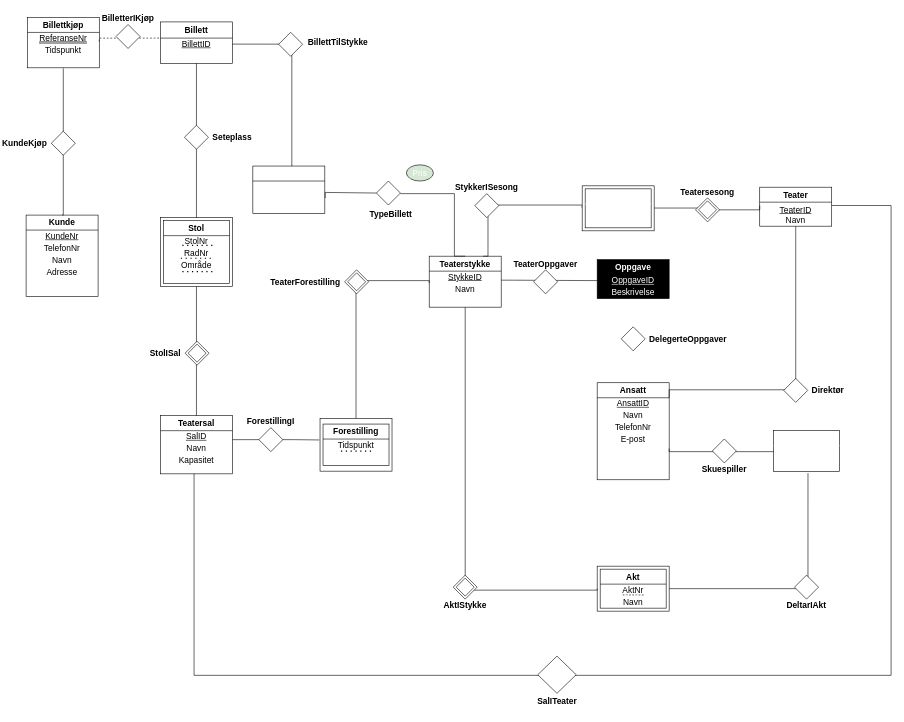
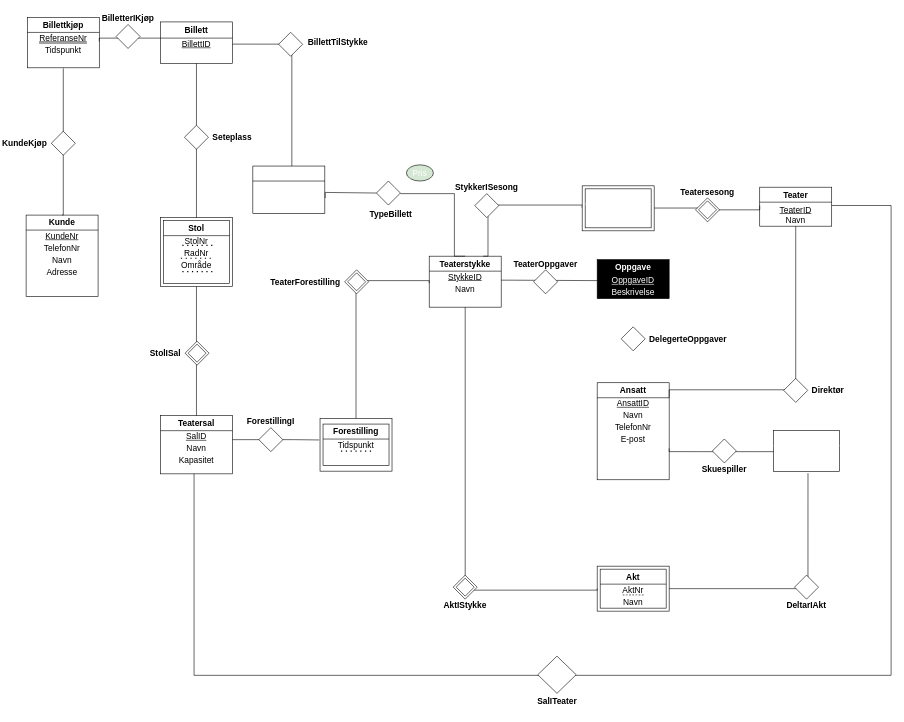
- <mxCell id="92" value="" style="edgeStyle=segmentEdgeStyle;endArrow=none;html=1;curved=0;rounded=0;endSize=8;startSize=8;endFill=0;exitX=1;exitY=0.75;exitDx=0;exitDy=0;entryX=0;entryY=1;entryDx=0;entryDy=0;dashed=1;" edge="1" parent="1" source="60" target="26"><mxGeometry width="50" height="50" relative="1" as="geometry"><mxPoint x="197" y="63.06" as="sourcePoint" /><mxPoint x="237" y="63.06" as="targetPoint" /><Array as="points"><mxPoint x="165" y="63" /></Array></mxGeometry></mxCell>
+ <mxCell id="92" value="" style="edgeStyle=segmentEdgeStyle;endArrow=none;html=1;curved=0;rounded=0;endSize=8;startSize=8;endFill=0;exitX=1;exitY=0.75;exitDx=0;exitDy=0;entryX=0;entryY=1;entryDx=0;entryDy=0;" edge="1" parent="1" source="60" target="26"><mxGeometry width="50" height="50" relative="1" as="geometry"><mxPoint x="197" y="63.06" as="sourcePoint" /><mxPoint x="237" y="63.06" as="targetPoint" /><Array as="points"><mxPoint x="165" y="63" /></Array></mxGeometry></mxCell>
